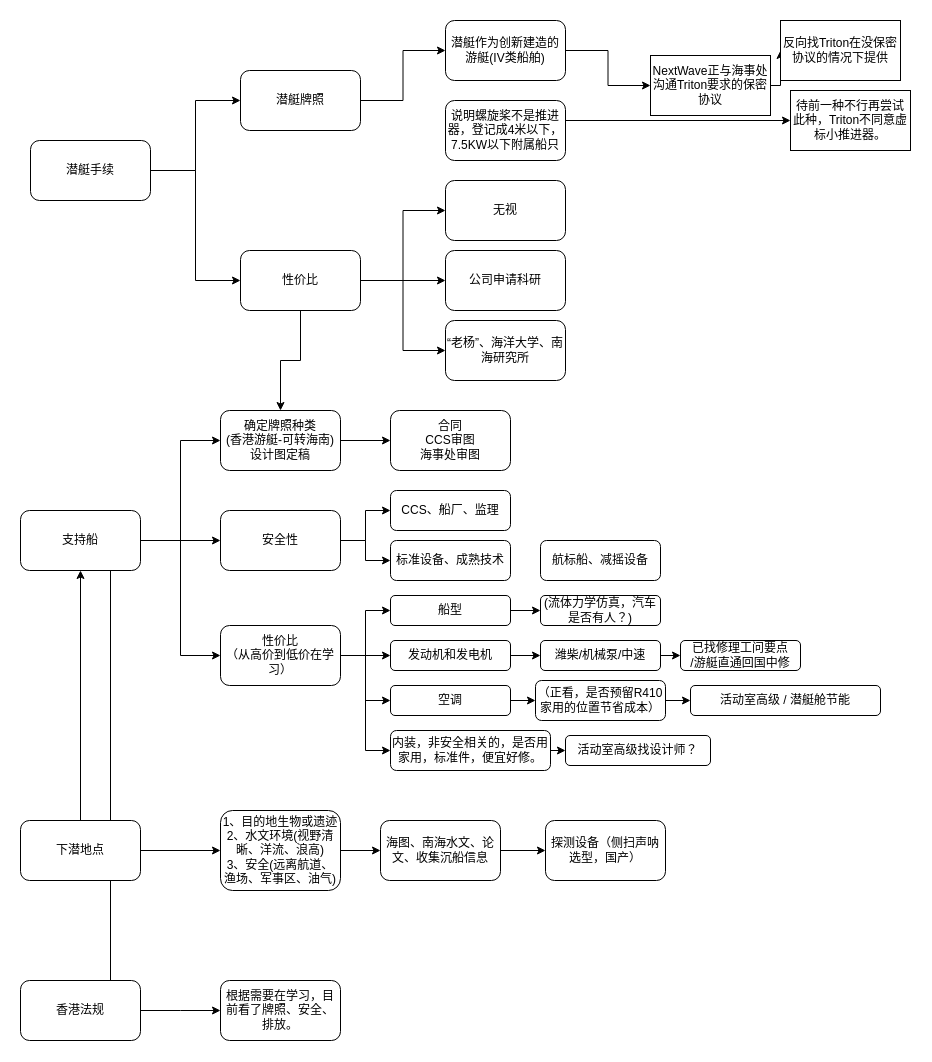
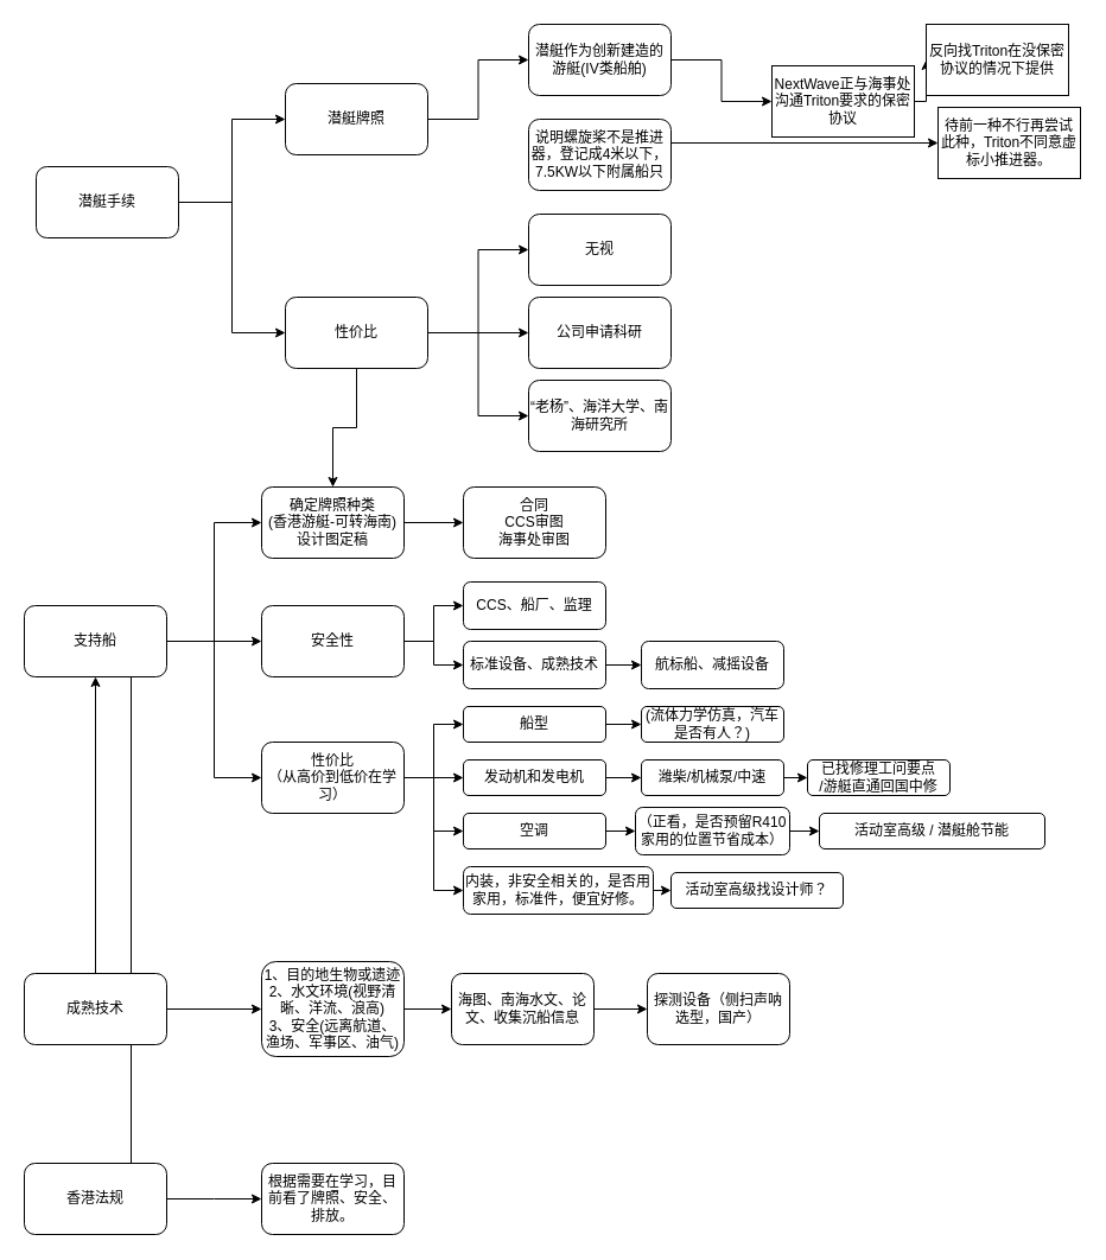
+ <mxCell id="47" style="edgeStyle=orthogonalEdgeStyle;rounded=0;orthogonalLoop=1;jettySize=auto;html=1;exitX=1;exitY=0.5;exitDx=0;exitDy=0;entryX=0;entryY=0.5;entryDx=0;entryDy=0;" edge="1" parent="1" source="48" target="60"><mxGeometry relative="1" as="geometry" /></mxCell>
- <mxCell id="37" value="下潜地点" style="rounded=1;whiteSpace=wrap;html=1;" parent="1" vertex="1"><mxGeometry x="20" y="820" width="120" height="60" as="geometry" /></mxCell>
+ <mxCell id="37" value="成熟技术" style="rounded=1;whiteSpace=wrap;html=1;" parent="1" vertex="1"><mxGeometry x="20" y="820" width="120" height="60" as="geometry" /></mxCell>
